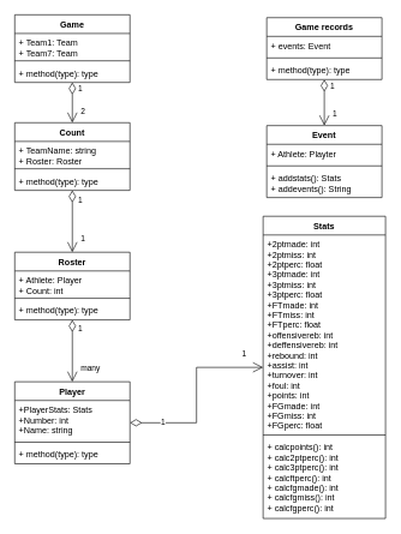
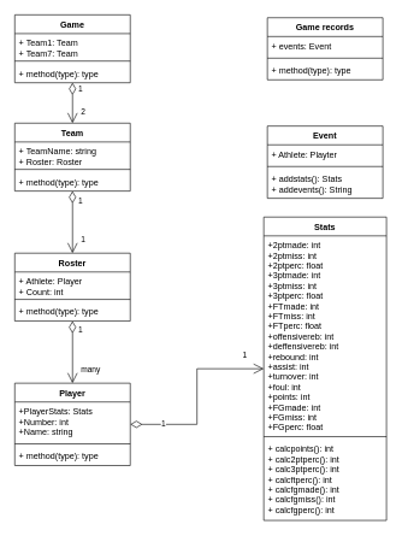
- <mxCell id="38" value="1" style="endArrow=open;html=1;endSize=12;startArrow=diamondThin;startSize=14;startFill=0;edgeStyle=orthogonalEdgeStyle;align=left;verticalAlign=bottom;rounded=0;" edge="1" parent="1" source="30" target="34"><mxGeometry x="0.767" y="10" relative="1" as="geometry"><mxPoint x="120" y="284" as="sourcePoint" /><mxPoint x="120" y="370" as="targetPoint" /><mxPoint as="offset" /><Array as="points" /></mxGeometry></mxCell>
- <mxCell id="39" value="1" style="edgeLabel;html=1;align=center;verticalAlign=middle;resizable=0;points=[];" vertex="1" connectable="0" parent="38"><mxGeometry x="-0.717" y="2" relative="1" as="geometry"><mxPoint x="8" as="offset" /></mxGeometry></mxCell>
- <mxCell id="6" value="Count" style="swimlane;fontStyle=1;align=center;verticalAlign=top;childLayout=stackLayout;horizontal=1;startSize=26;horizontalStack=0;resizeParent=1;resizeParentMax=0;resizeLast=0;collapsible=1;marginBottom=0;" vertex="1" parent="1"><mxGeometry x="20" y="170" width="160" height="94" as="geometry" /></mxCell>
+ <mxCell id="6" value="Team" style="swimlane;fontStyle=1;align=center;verticalAlign=top;childLayout=stackLayout;horizontal=1;startSize=26;horizontalStack=0;resizeParent=1;resizeParentMax=0;resizeLast=0;collapsible=1;marginBottom=0;" vertex="1" parent="1"><mxGeometry x="20" y="170" width="160" height="94" as="geometry" /></mxCell>
